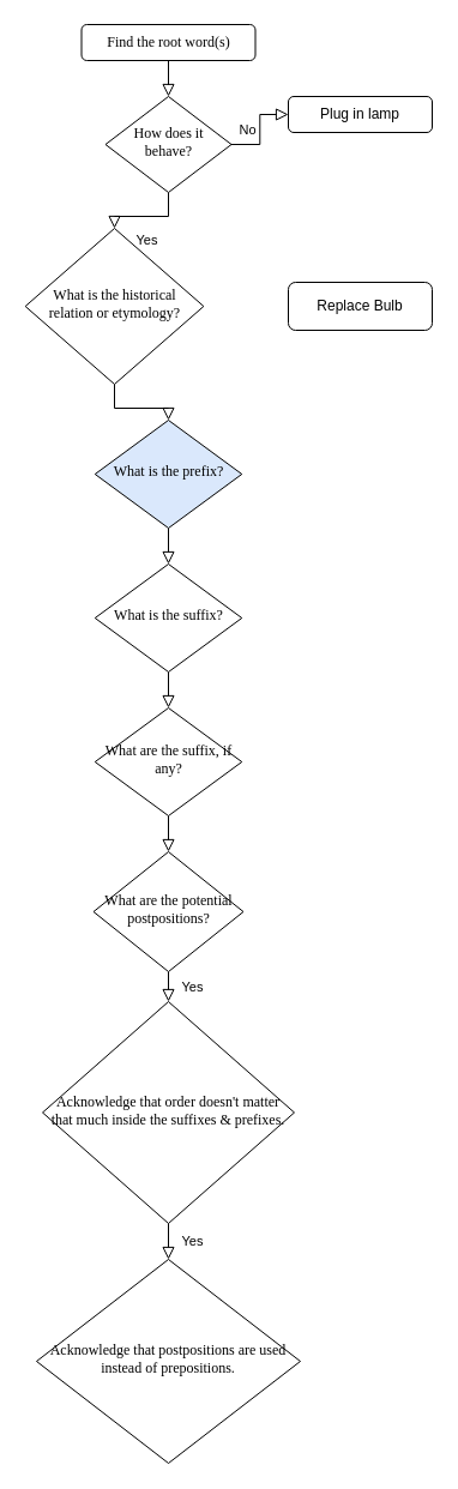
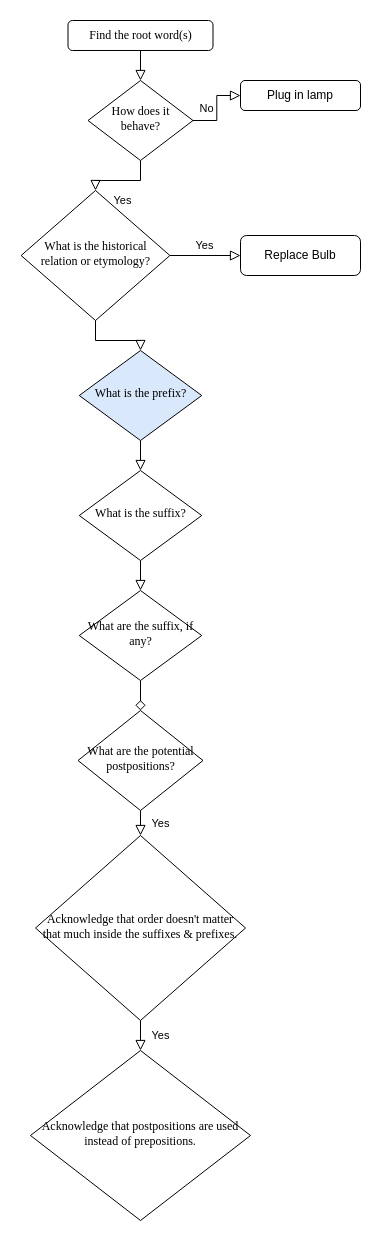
+ <mxCell id="8" value="Yes" style="edgeStyle=orthogonalEdgeStyle;rounded=0;html=1;jettySize=auto;orthogonalLoop=1;fontSize=11;endArrow=block;endFill=0;endSize=8;strokeWidth=1;shadow=0;labelBackgroundColor=none;" parent="1" source="9" target="10" edge="1"><mxGeometry y="10" relative="1" as="geometry"><mxPoint as="offset" /></mxGeometry></mxCell>
- <mxCell id="16" value="" style="rounded=0;html=1;jettySize=auto;orthogonalLoop=1;fontSize=11;endArrow=block;endFill=0;endSize=8;strokeWidth=1;shadow=0;labelBackgroundColor=none;edgeStyle=orthogonalEdgeStyle;exitX=0.5;exitY=1;exitDx=0;exitDy=0;" edge="1" parent="1" target="17" source="18"><mxGeometry relative="1" as="geometry"><mxPoint x="140" y="680" as="sourcePoint" /><Array as="points" /></mxGeometry></mxCell>
+ <mxCell id="16" value="" style="rounded=0;html=1;jettySize=auto;orthogonalLoop=1;fontSize=11;endArrow=diamond;endFill=0;endSize=8;strokeWidth=1;shadow=0;labelBackgroundColor=none;edgeStyle=orthogonalEdgeStyle;exitX=0.5;exitY=1;exitDx=0;exitDy=0;" edge="1" parent="1" target="17" source="18"><mxGeometry relative="1" as="geometry"><mxPoint x="140" y="680" as="sourcePoint" /><Array as="points" /></mxGeometry></mxCell>
